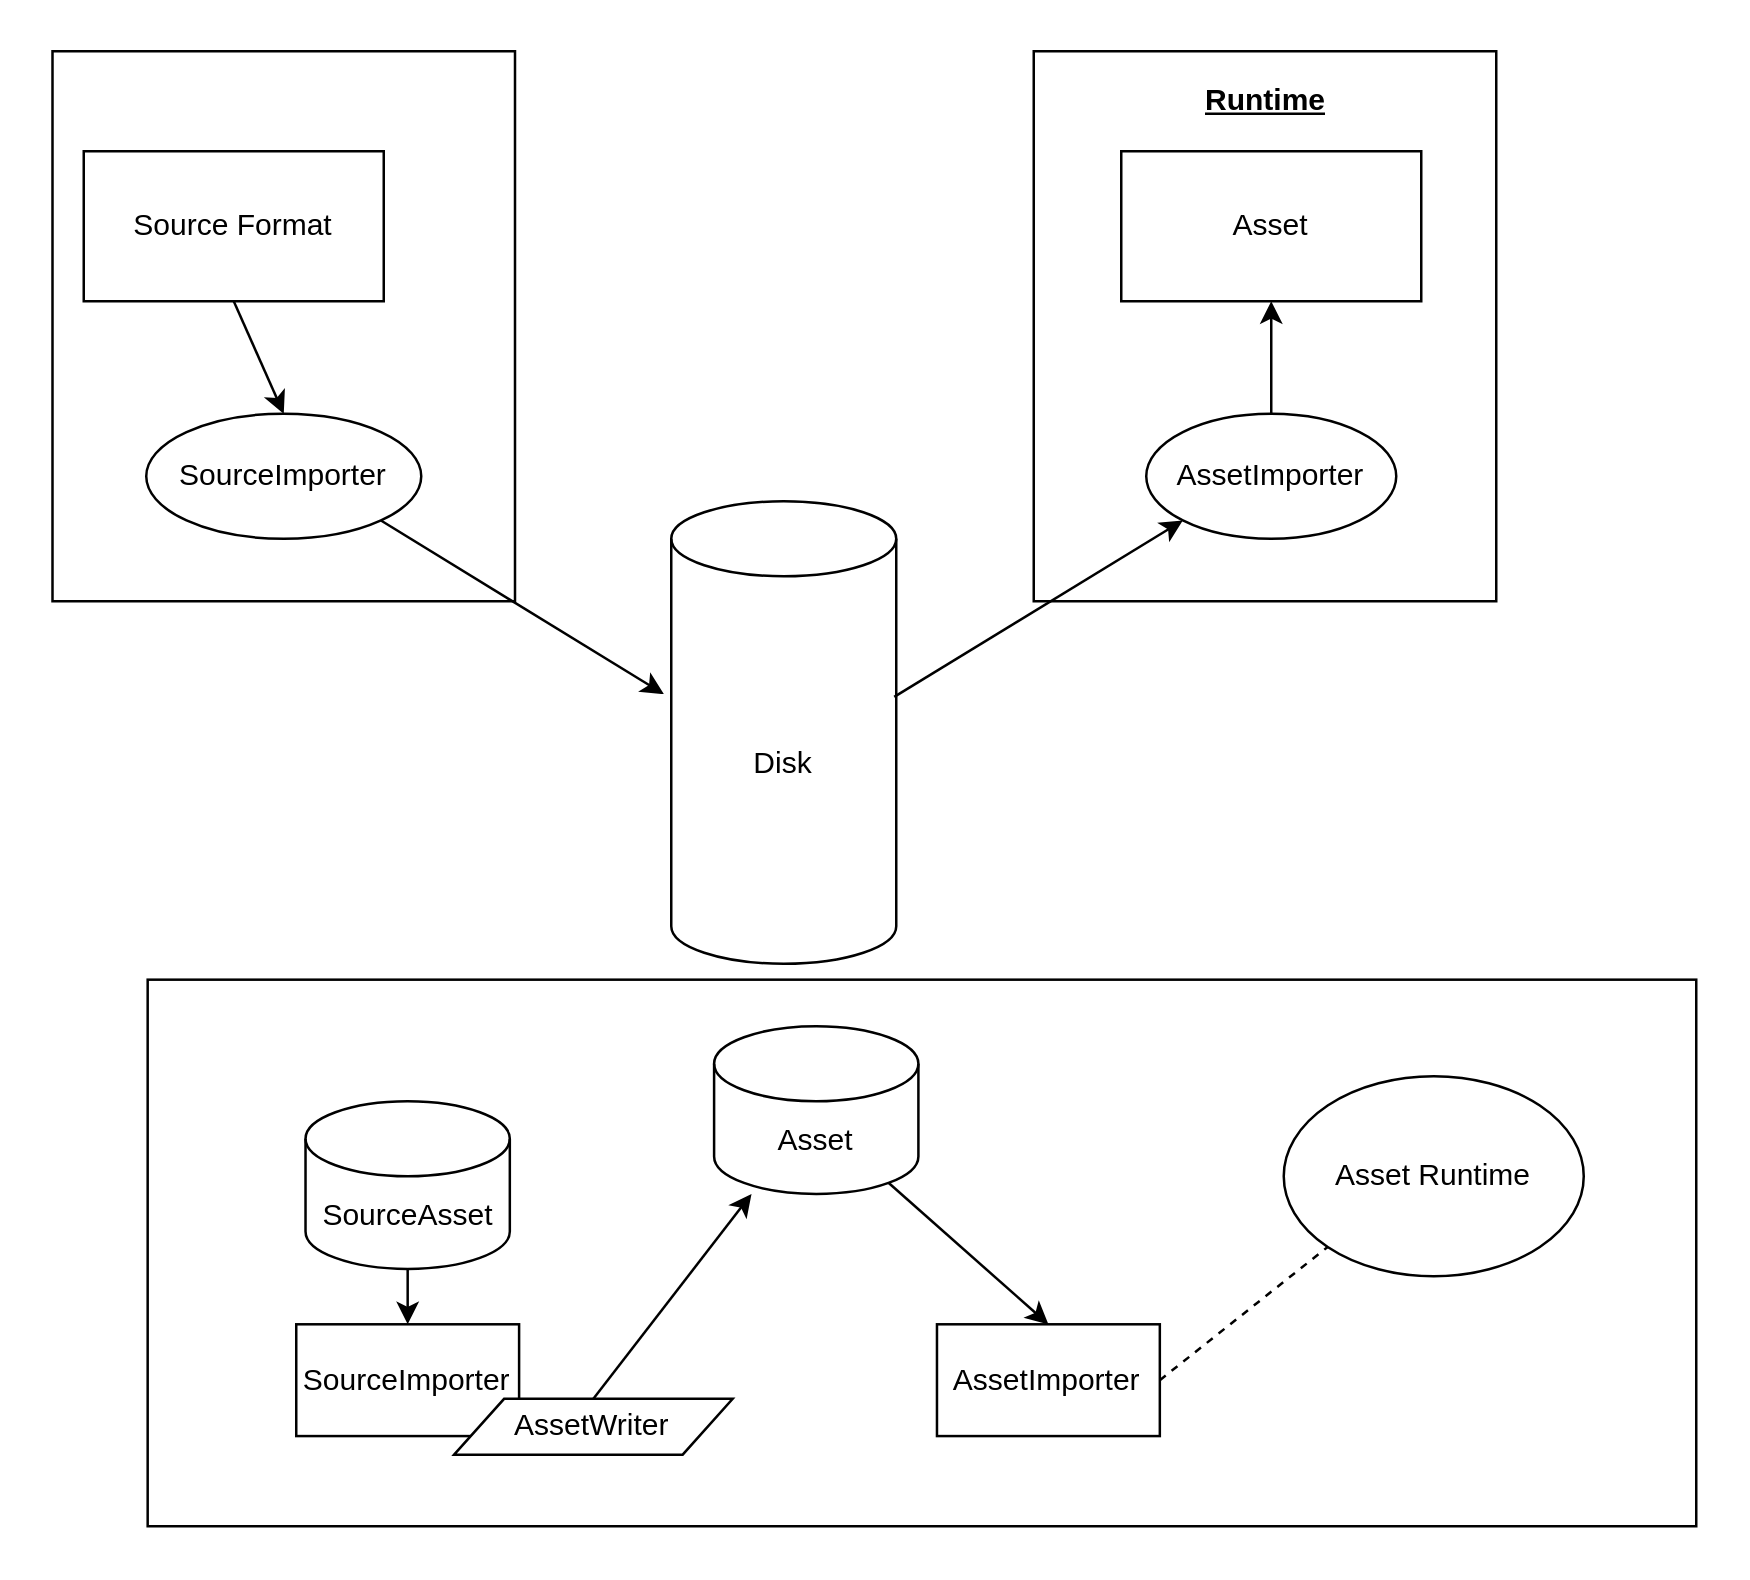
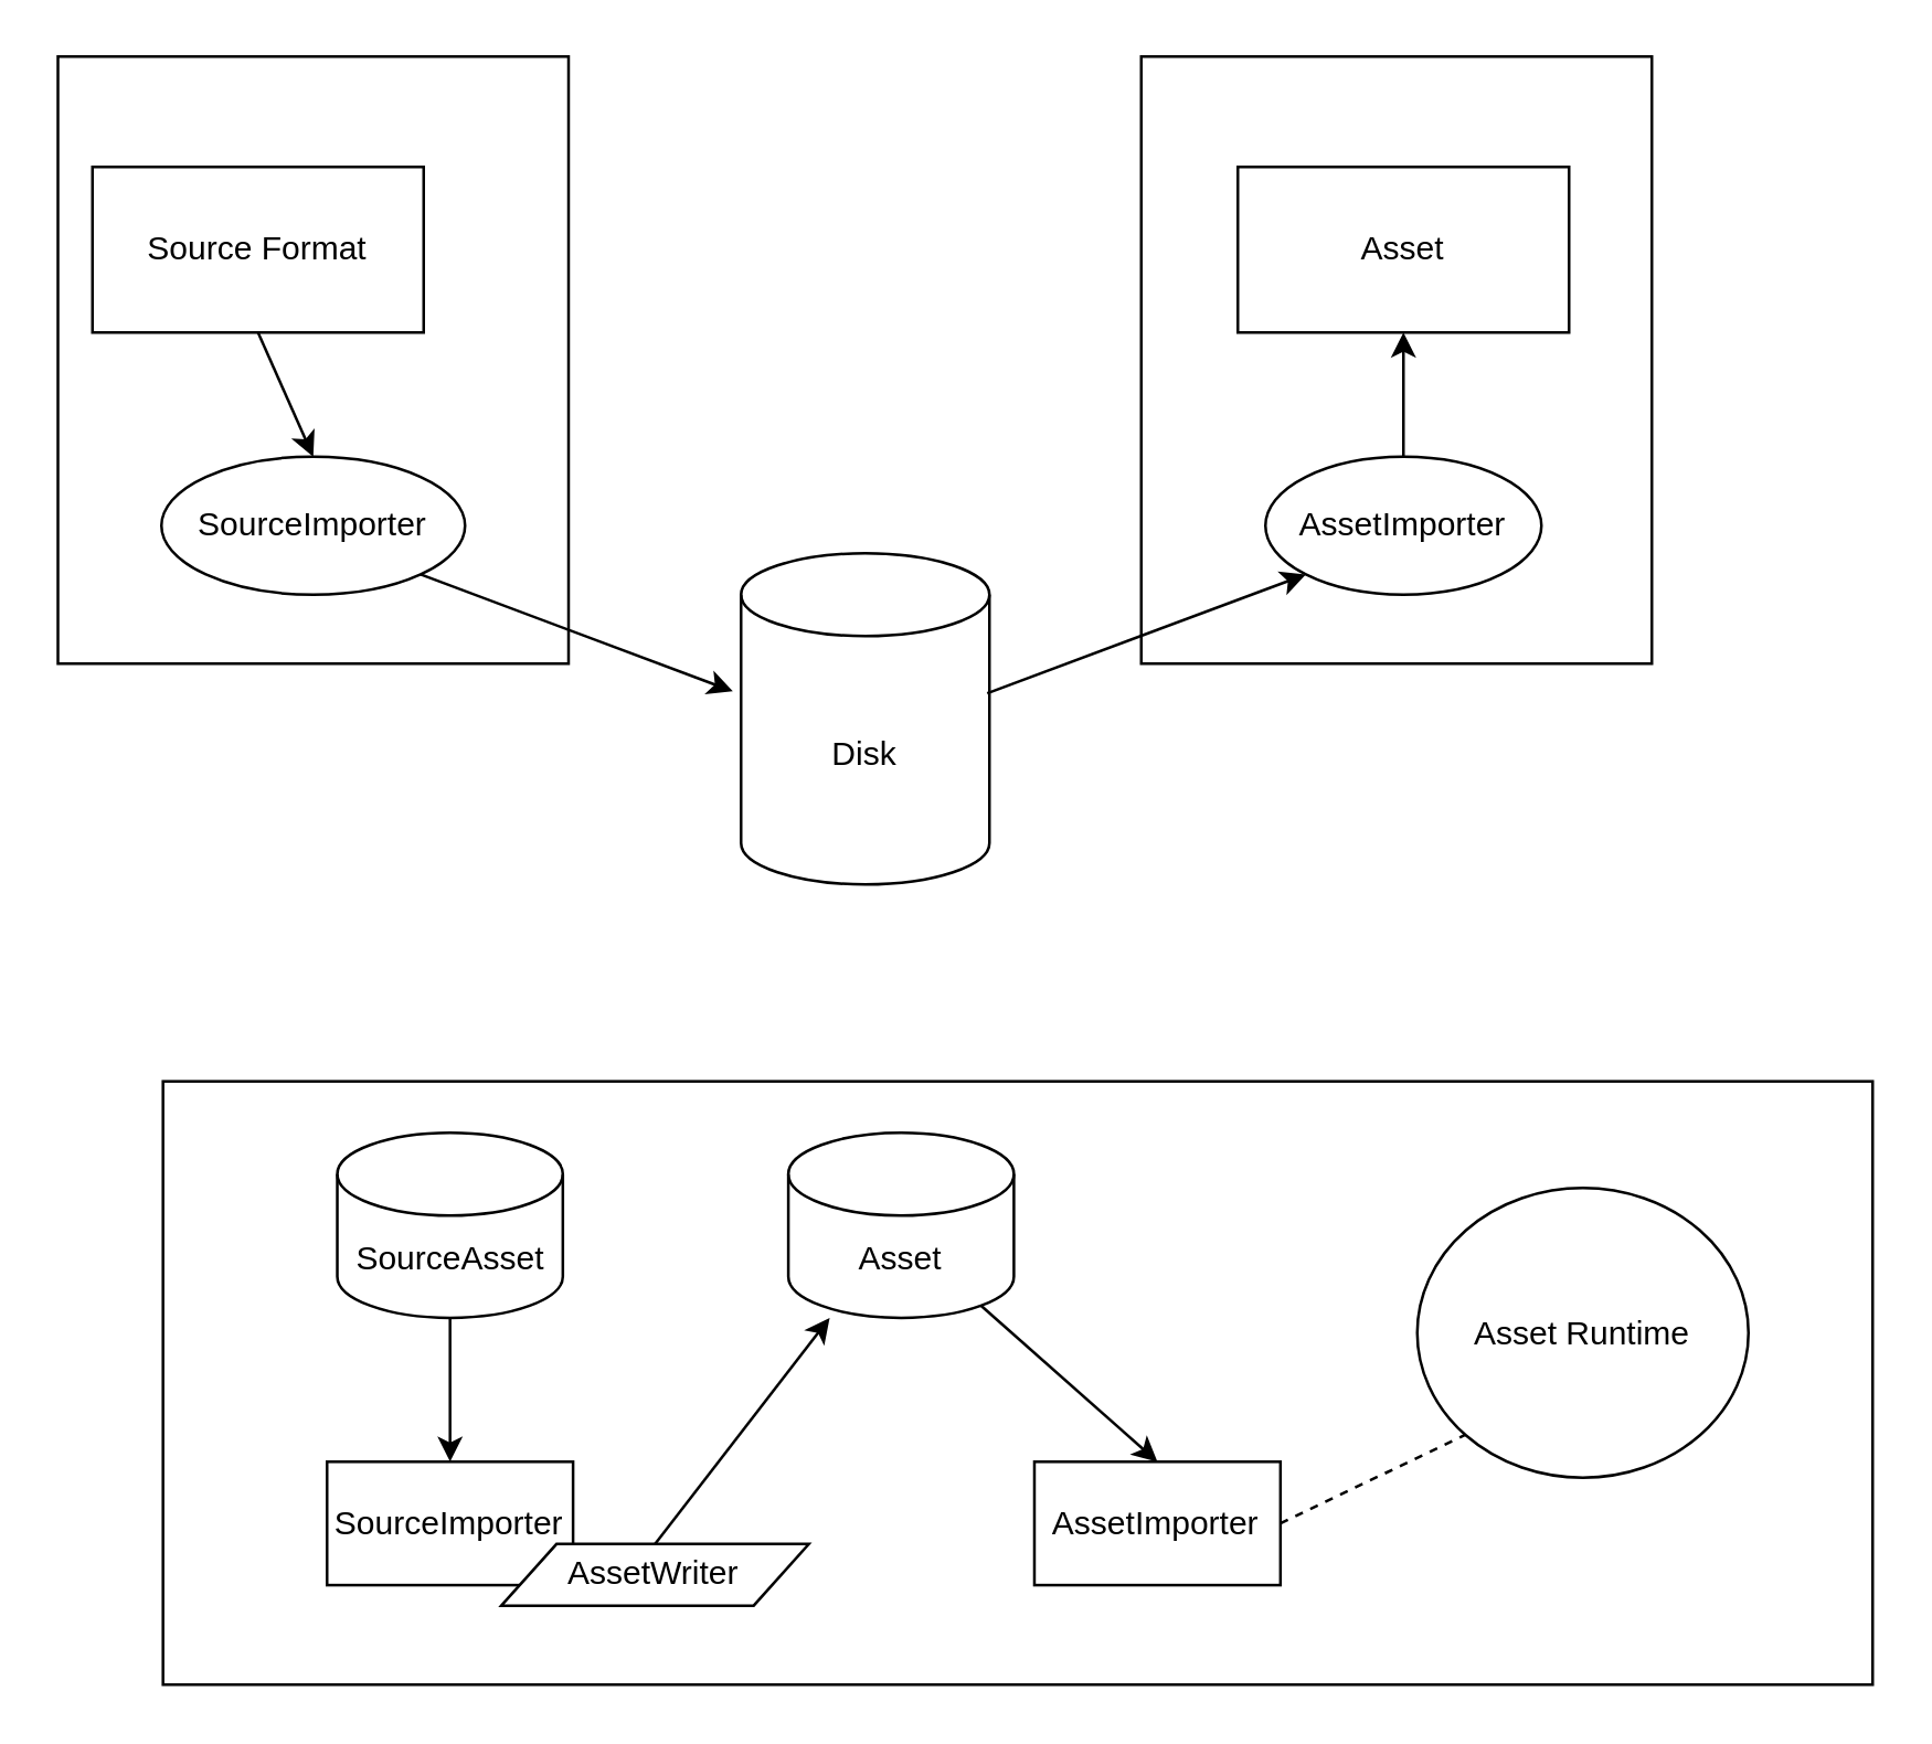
- <mxCell id="4" value="Runtime" style="text;html=1;strokeColor=none;fillColor=none;align=center;verticalAlign=middle;whiteSpace=wrap;rounded=0;fontStyle=5" parent="2" vertex="1"><mxGeometry x="57.5" y="10" width="70" height="20" as="geometry" /></mxCell>
- <mxCell id="8" value="Disk" style="shape=cylinder3;whiteSpace=wrap;html=1;boundedLbl=1;backgroundOutline=1;size=15;" parent="1" vertex="1"><mxGeometry x="268" y="200" width="90" height="185" as="geometry" /></mxCell>
+ <mxCell id="8" value="Disk" style="shape=cylinder3;whiteSpace=wrap;html=1;boundedLbl=1;backgroundOutline=1;size=15;" parent="1" vertex="1"><mxGeometry x="268" y="200" width="90" height="120" as="geometry" /></mxCell>
- <mxCell id="26" value="Asset Runtime" style="ellipse;whiteSpace=wrap;html=1;" vertex="1" parent="16"><mxGeometry x="395" y="20" width="120" height="80" as="geometry" /></mxCell>
+ <mxCell id="26" value="Asset Runtime" style="ellipse;whiteSpace=wrap;html=1;" vertex="1" parent="16"><mxGeometry x="395" y="20" width="120" height="105" as="geometry" /></mxCell>
- <mxCell id="18" value="SourceAsset" style="shape=cylinder3;whiteSpace=wrap;html=1;boundedLbl=1;backgroundOutline=1;size=15;" vertex="1" parent="16"><mxGeometry x="3.714" y="30" width="81.714" height="67.059" as="geometry" /></mxCell>
+ <mxCell id="18" value="SourceAsset" style="shape=cylinder3;whiteSpace=wrap;html=1;boundedLbl=1;backgroundOutline=1;size=15;" vertex="1" parent="16"><mxGeometry x="3.714" width="81.714" height="67.059" as="geometry" /></mxCell>
